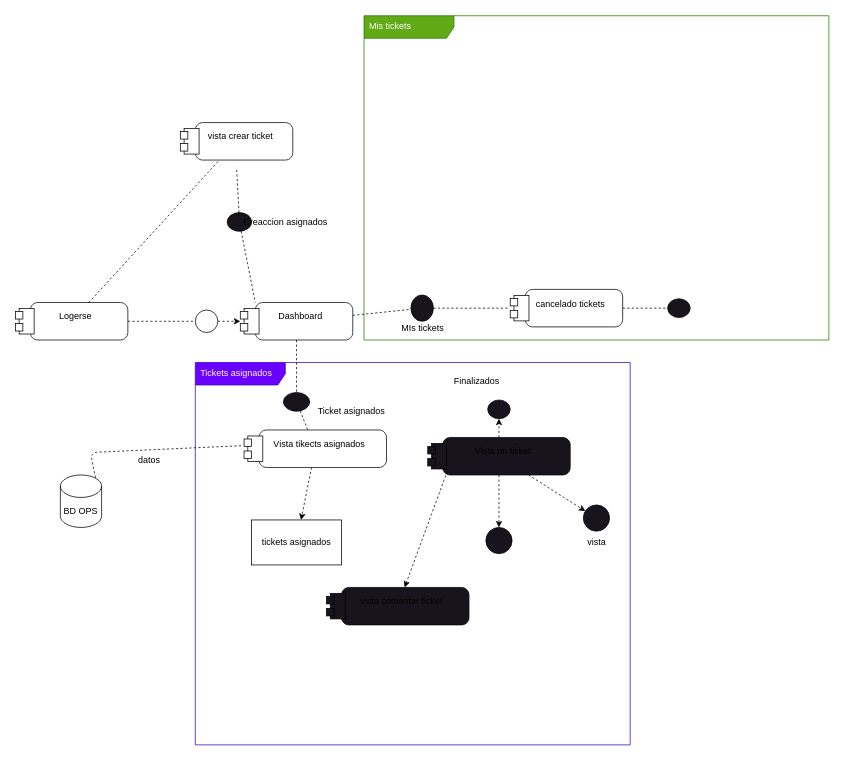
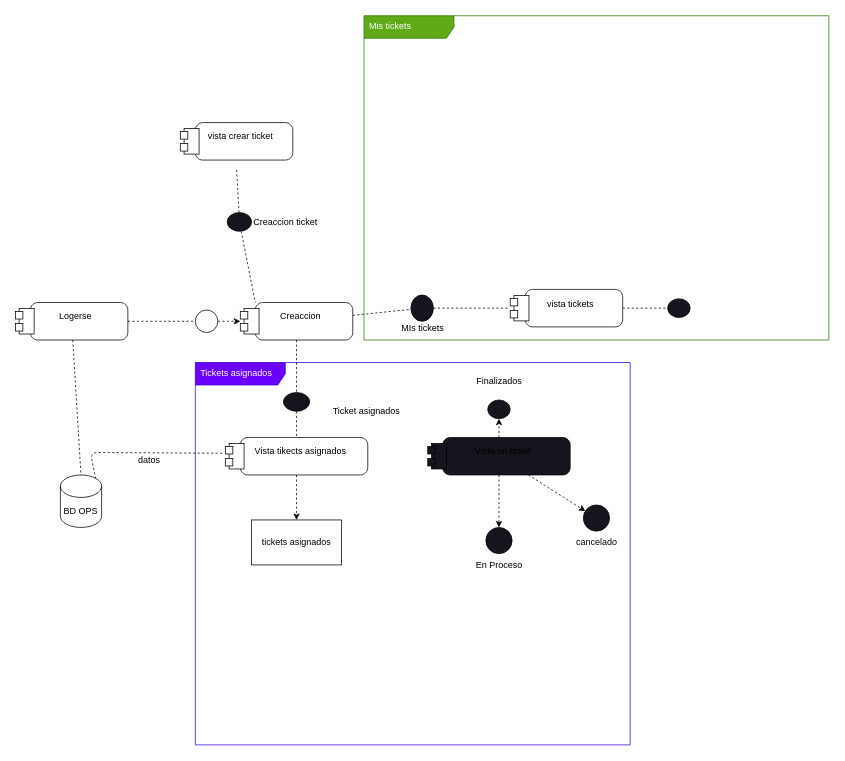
- <mxCell id="20" value="&lt;br style=&quot;&quot;&gt;&lt;span style=&quot;&quot;&gt;Creaccion asignados&lt;/span&gt;" style="text;html=1;align=center;verticalAlign=middle;resizable=0;points=[];autosize=1;strokeColor=none;fillColor=none;" parent="1" vertex="1"><mxGeometry x="325" y="268" width="110" height="40" as="geometry" /></mxCell>
+ <mxCell id="20" value="&lt;br style=&quot;&quot;&gt;&lt;span style=&quot;&quot;&gt;Creaccion ticket&lt;/span&gt;" style="text;html=1;align=center;verticalAlign=middle;resizable=0;points=[];autosize=1;strokeColor=none;fillColor=none;" parent="1" vertex="1"><mxGeometry x="325" y="268" width="110" height="40" as="geometry" /></mxCell>
- <mxCell id="15" value="" style="edgeStyle=none;html=1;dashed=1;endArrow=none;" parent="1" source="7" target="14" edge="1"><mxGeometry relative="1" as="geometry"><mxPoint x="170" y="428" as="sourcePoint" /><mxPoint x="320" y="428" as="targetPoint" /></mxGeometry></mxCell>
+ <mxCell id="15" value="" style="edgeStyle=none;html=1;dashed=1;endArrow=none;entryX=0.5;entryY=0;entryDx=0;entryDy=0;entryPerimeter=0;" parent="1" source="7" target="4" edge="1"><mxGeometry relative="1" as="geometry"><mxPoint x="170" y="428" as="sourcePoint" /><mxPoint x="320" y="428" as="targetPoint" /></mxGeometry></mxCell>
- <mxCell id="22" value="cancelado tickets" style="shape=mxgraph.uml25.actionParams;html=1;align=center;verticalAlign=top;absoluteArcSize=1;arcSize=10;dashed=0;spacingLeft=10;spacingTop=5;" parent="1" vertex="1"><mxGeometry x="680" y="385.5" width="150" height="50" as="geometry" /></mxCell>
+ <mxCell id="22" value="vista tickets" style="shape=mxgraph.uml25.actionParams;html=1;align=center;verticalAlign=top;absoluteArcSize=1;arcSize=10;dashed=0;spacingLeft=10;spacingTop=5;" parent="1" vertex="1"><mxGeometry x="680" y="385.5" width="150" height="50" as="geometry" /></mxCell>
- <mxCell id="10" value="Dashboard&lt;br&gt;" style="shape=mxgraph.uml25.actionParams;html=1;align=center;verticalAlign=top;absoluteArcSize=1;arcSize=10;dashed=0;spacingLeft=10;spacingTop=5;" parent="1" vertex="1"><mxGeometry x="320" y="403" width="150" height="50" as="geometry" /></mxCell>
+ <mxCell id="10" value="Creaccion&lt;br&gt;" style="shape=mxgraph.uml25.actionParams;html=1;align=center;verticalAlign=top;absoluteArcSize=1;arcSize=10;dashed=0;spacingLeft=10;spacingTop=5;" parent="1" vertex="1"><mxGeometry x="320" y="403" width="150" height="50" as="geometry" /></mxCell>
- <mxCell id="41" value="Finalizados" style="text;html=1;align=center;verticalAlign=middle;resizable=0;points=[];autosize=1;strokeColor=none;fillColor=none;" vertex="1" parent="1"><mxGeometry x="595" y="493" width="80" height="30" as="geometry" /></mxCell>
+ <mxCell id="41" value="Finalizados" style="text;html=1;align=center;verticalAlign=middle;resizable=0;points=[];autosize=1;strokeColor=none;fillColor=none;" vertex="1" parent="1"><mxGeometry x="625" y="493" width="80" height="30" as="geometry" /></mxCell>
- <mxCell id="28" value="Ticket asignados" style="text;html=1;align=center;verticalAlign=middle;resizable=0;points=[];autosize=1;strokeColor=none;fillColor=none;" vertex="1" parent="1"><mxGeometry x="412.5" y="533" width="110" height="30" as="geometry" /></mxCell>
+ <mxCell id="28" value="Ticket asignados" style="text;html=1;align=center;verticalAlign=middle;resizable=0;points=[];autosize=1;strokeColor=none;fillColor=none;" vertex="1" parent="1"><mxGeometry x="432.5" y="533" width="110" height="30" as="geometry" /></mxCell>
- <mxCell id="27" value="Vista tikects asignados" style="shape=mxgraph.uml25.actionParams;html=1;align=center;verticalAlign=top;absoluteArcSize=1;arcSize=10;dashed=0;spacingLeft=10;spacingTop=5;" parent="1" vertex="1"><mxGeometry x="325" y="573" width="190" height="50" as="geometry" /></mxCell>
+ <mxCell id="27" value="Vista tikects asignados" style="shape=mxgraph.uml25.actionParams;html=1;align=center;verticalAlign=top;absoluteArcSize=1;arcSize=10;dashed=0;spacingLeft=10;spacingTop=5;" parent="1" vertex="1"><mxGeometry x="300" y="583" width="190" height="50" as="geometry" /></mxCell>
- <mxCell id="34" style="edgeStyle=none;html=1;dashed=1;endArrow=classic;endFill=1;exitX=0.137;exitY=0.9;exitDx=0;exitDy=0;exitPerimeter=0;" edge="1" parent="1" source="35" target="42"><mxGeometry relative="1" as="geometry" /></mxCell>
- <mxCell id="39" value="vista" style="text;html=1;align=center;verticalAlign=middle;resizable=0;points=[];autosize=1;strokeColor=none;fillColor=none;" vertex="1" parent="1"><mxGeometry x="755" y="708" width="80" height="30" as="geometry" /></mxCell>
+ <mxCell id="39" value="cancelado" style="text;html=1;align=center;verticalAlign=middle;resizable=0;points=[];autosize=1;strokeColor=none;fillColor=none;" vertex="1" parent="1"><mxGeometry x="755" y="708" width="80" height="30" as="geometry" /></mxCell>
+ <mxCell id="37" value="En Proceso" style="text;html=1;align=center;verticalAlign=middle;resizable=0;points=[];autosize=1;strokeColor=none;fillColor=none;" vertex="1" parent="1"><mxGeometry x="620" y="738" width="90" height="30" as="geometry" /></mxCell>
- <mxCell id="42" value="vista comentar ticket" style="shape=mxgraph.uml25.actionParams;html=1;align=center;verticalAlign=top;absoluteArcSize=1;arcSize=10;dashed=0;spacingLeft=10;spacingTop=5;fillColor=rgb(24, 20, 29);" vertex="1" parent="1"><mxGeometry x="435" y="783" width="190" height="50" as="geometry" /></mxCell>
